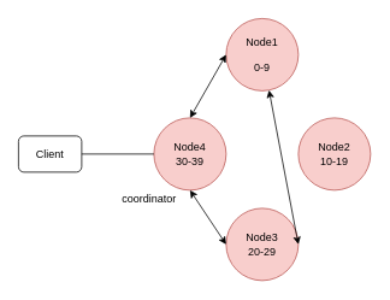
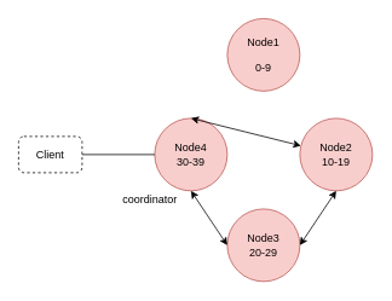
- <mxCell id="6" value="" style="endArrow=classic;startArrow=classic;html=1;entryX=0;entryY=0.5;entryDx=0;entryDy=0;exitX=0.5;exitY=0;exitDx=0;exitDy=0;" edge="1" parent="1" source="3" target="2"><mxGeometry width="50" height="50" relative="1" as="geometry"><mxPoint x="210" y="190" as="sourcePoint" /><mxPoint x="260" y="80" as="targetPoint" /></mxGeometry></mxCell>
+ <mxCell id="6" value="" style="endArrow=classic;startArrow=classic;html=1;exitX=0.5;exitY=0;exitDx=0;exitDy=0;" edge="1" parent="1" source="3" target="4"><mxGeometry width="50" height="50" relative="1" as="geometry"><mxPoint x="210" y="190" as="sourcePoint" /><mxPoint x="260" y="80" as="targetPoint" /></mxGeometry></mxCell>
- <mxCell id="9" value="Client" style="rounded=1;whiteSpace=wrap;html=1;" vertex="1" parent="1"><mxGeometry x="20" y="150" width="70" height="40" as="geometry" /></mxCell>
+ <mxCell id="9" value="Client" style="rounded=1;whiteSpace=wrap;html=1;dashed=1;" vertex="1" parent="1"><mxGeometry x="20" y="150" width="70" height="40" as="geometry" /></mxCell>
- <mxCell id="8" value="" style="endArrow=classic;startArrow=classic;html=1;exitX=1;exitY=0.5;exitDx=0;exitDy=0;" edge="1" parent="1" source="5" target="2"><mxGeometry width="50" height="50" relative="1" as="geometry"><mxPoint x="400" y="410" as="sourcePoint" /><mxPoint x="550" y="310" as="targetPoint" /></mxGeometry></mxCell>
+ <mxCell id="8" value="" style="endArrow=classic;startArrow=classic;html=1;entryX=0.5;entryY=1;entryDx=0;entryDy=0;exitX=1;exitY=0.5;exitDx=0;exitDy=0;" edge="1" parent="1" source="5" target="4"><mxGeometry width="50" height="50" relative="1" as="geometry"><mxPoint x="400" y="410" as="sourcePoint" /><mxPoint x="550" y="310" as="targetPoint" /></mxGeometry></mxCell>
